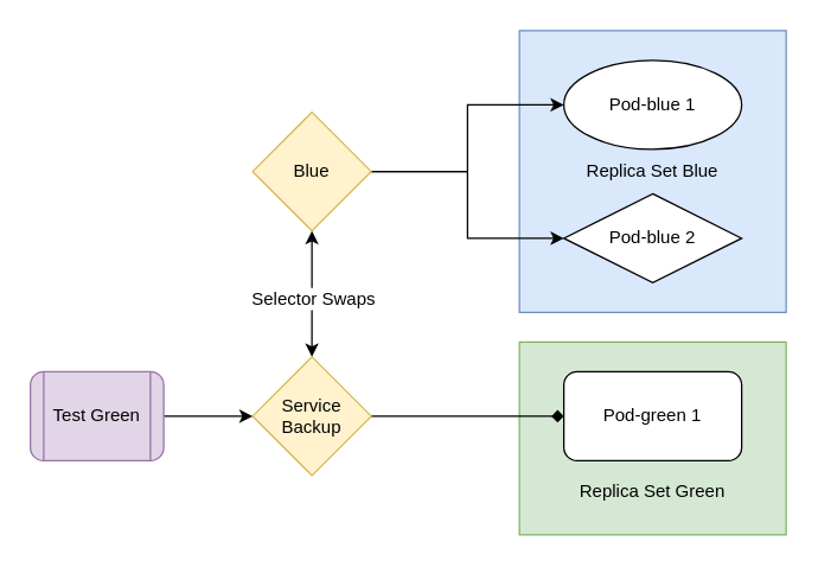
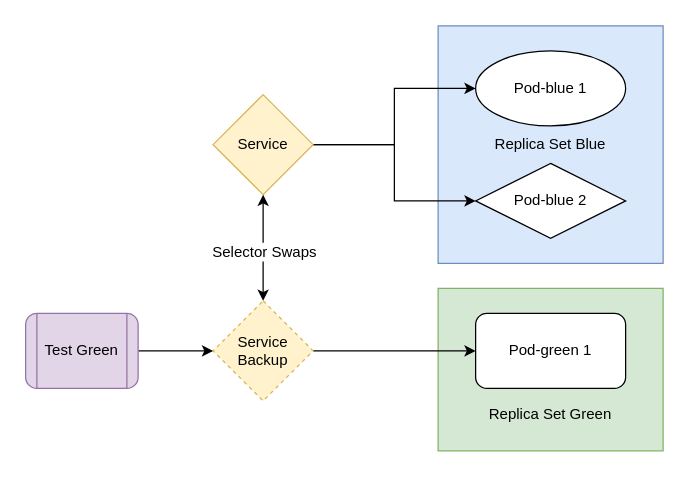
- <mxCell id="11" value="Blue" style="rhombus;whiteSpace=wrap;html=1;fillColor=#fff2cc;strokeColor=#d6b656;" vertex="1" parent="1"><mxGeometry x="170" y="75" width="80" height="80" as="geometry" /></mxCell>
+ <mxCell id="11" value="Service" style="rhombus;whiteSpace=wrap;html=1;fillColor=#fff2cc;strokeColor=#d6b656;" vertex="1" parent="1"><mxGeometry x="170" y="75" width="80" height="80" as="geometry" /></mxCell>
- <mxCell id="13" value="Service&lt;br&gt;Backup" style="rhombus;whiteSpace=wrap;html=1;fillColor=#fff2cc;strokeColor=#d6b656;" vertex="1" parent="1"><mxGeometry x="170" y="240" width="80" height="80" as="geometry" /></mxCell>
+ <mxCell id="13" value="Service&lt;br&gt;Backup" style="rhombus;whiteSpace=wrap;html=1;fillColor=#fff2cc;strokeColor=#d6b656;dashed=1;" vertex="1" parent="1"><mxGeometry x="170" y="240" width="80" height="80" as="geometry" /></mxCell>
- <mxCell id="12" style="edgeStyle=orthogonalEdgeStyle;rounded=0;orthogonalLoop=1;jettySize=auto;html=1;exitX=1;exitY=0.5;exitDx=0;exitDy=0;endArrow=diamond;" edge="1" parent="1" source="13" target="4"><mxGeometry relative="1" as="geometry" /></mxCell>
+ <mxCell id="12" style="edgeStyle=orthogonalEdgeStyle;rounded=0;orthogonalLoop=1;jettySize=auto;html=1;exitX=1;exitY=0.5;exitDx=0;exitDy=0;" edge="1" parent="1" source="13" target="4"><mxGeometry relative="1" as="geometry" /></mxCell>
